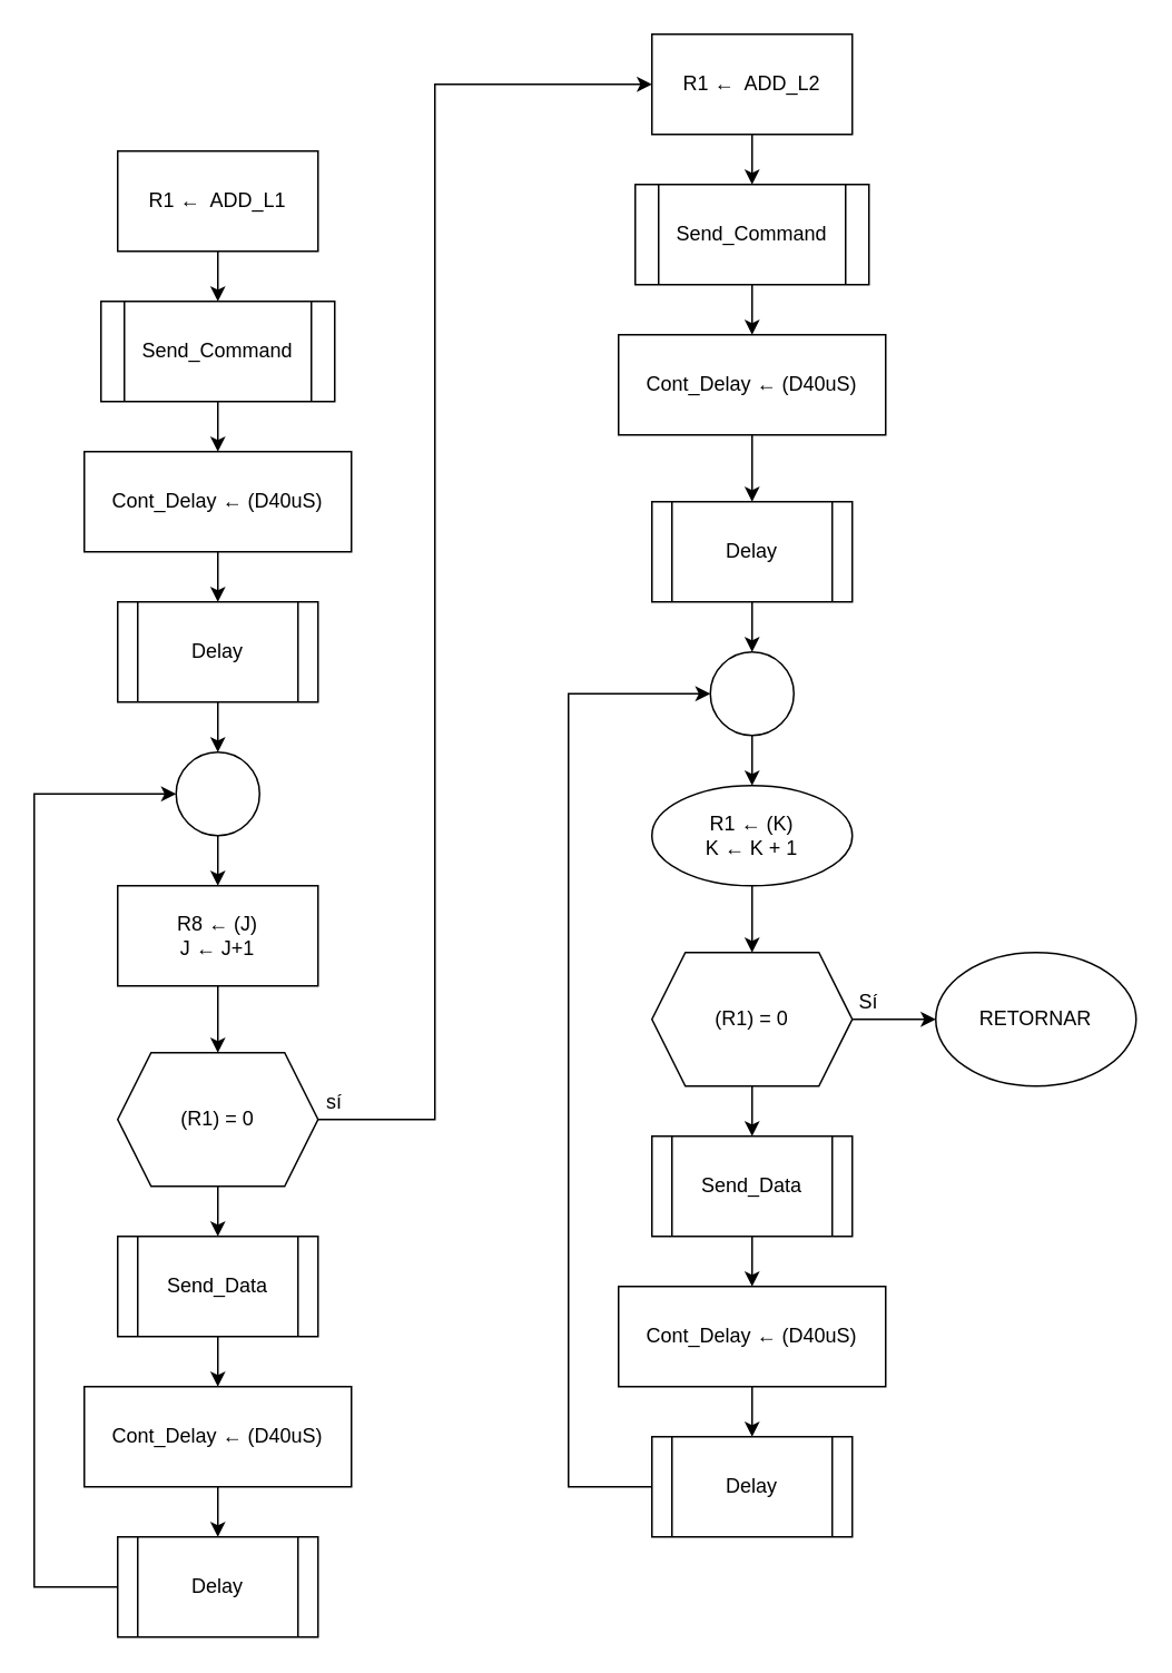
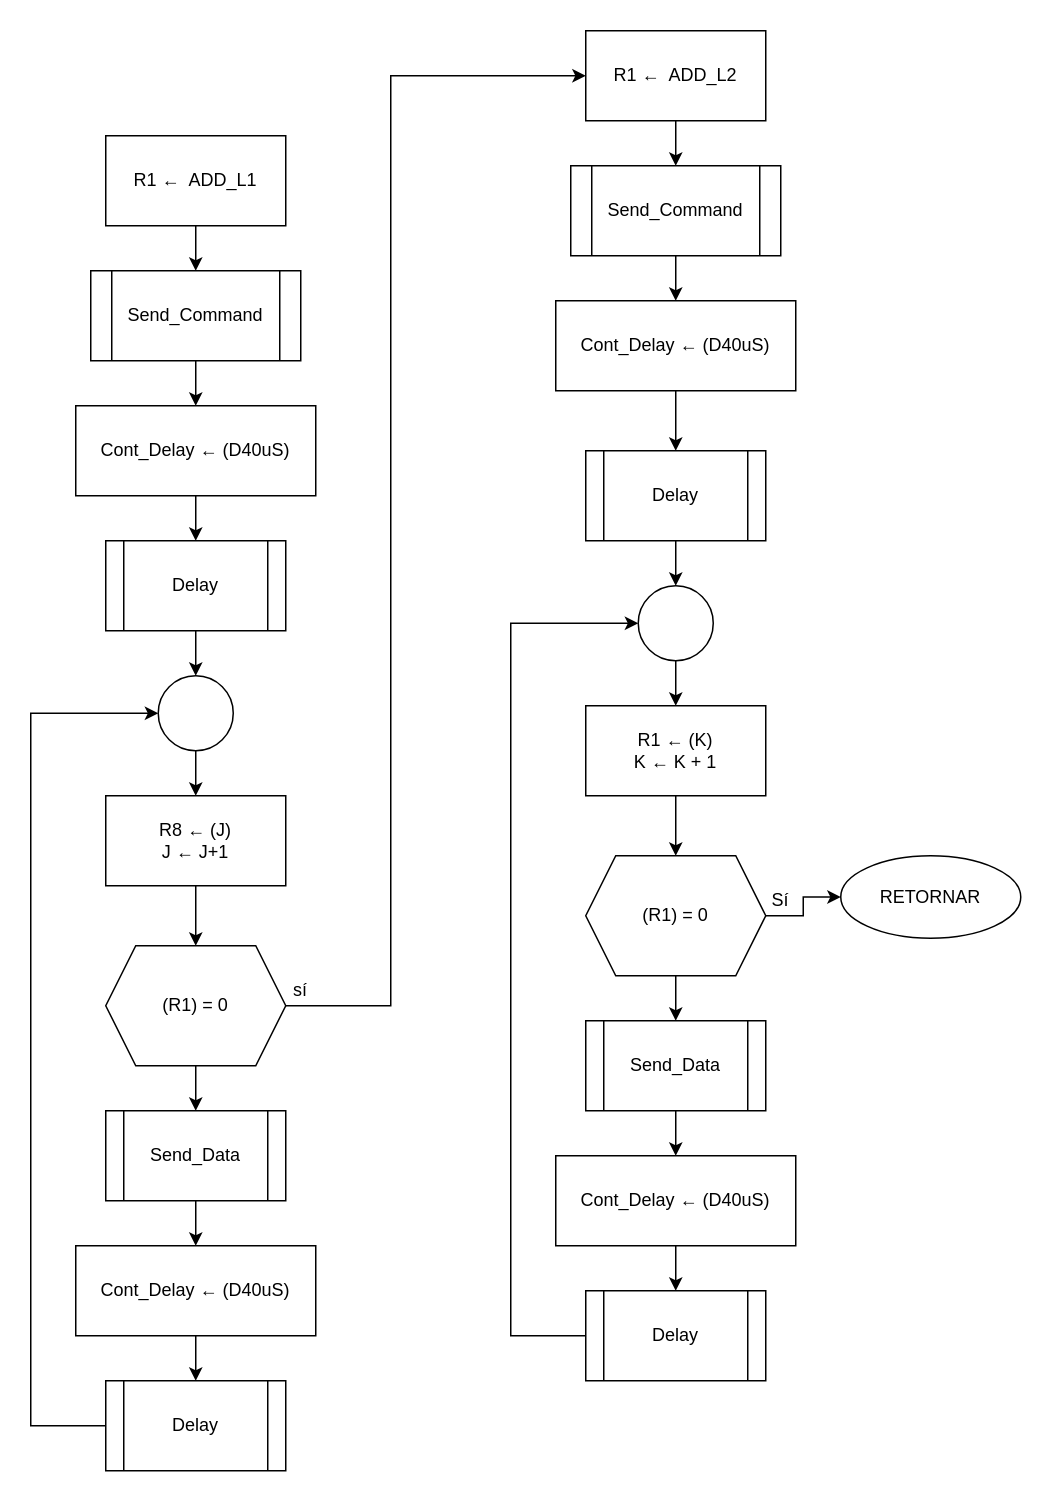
- <mxCell id="33" value="&lt;div&gt;R1 ← (K)&lt;/div&gt;&lt;div&gt;K ← K + 1&lt;br&gt;&lt;/div&gt;" style="ellipse;whiteSpace=wrap;html=1;" vertex="1" parent="1"><mxGeometry x="390" y="470" width="120" height="60" as="geometry" /></mxCell>
+ <mxCell id="33" value="&lt;div&gt;R1 ← (K)&lt;/div&gt;&lt;div&gt;K ← K + 1&lt;br&gt;&lt;/div&gt;" style="whiteSpace=wrap;html=1;" vertex="1" parent="1"><mxGeometry x="390" y="470" width="120" height="60" as="geometry" /></mxCell>
- <mxCell id="45" value="RETORNAR" style="ellipse;whiteSpace=wrap;html=1;" vertex="1" parent="1"><mxGeometry x="560" y="570" width="120" height="80" as="geometry" /></mxCell>
+ <mxCell id="45" value="RETORNAR" style="ellipse;whiteSpace=wrap;html=1;" vertex="1" parent="1"><mxGeometry x="560" y="570" width="120" height="55" as="geometry" /></mxCell>
